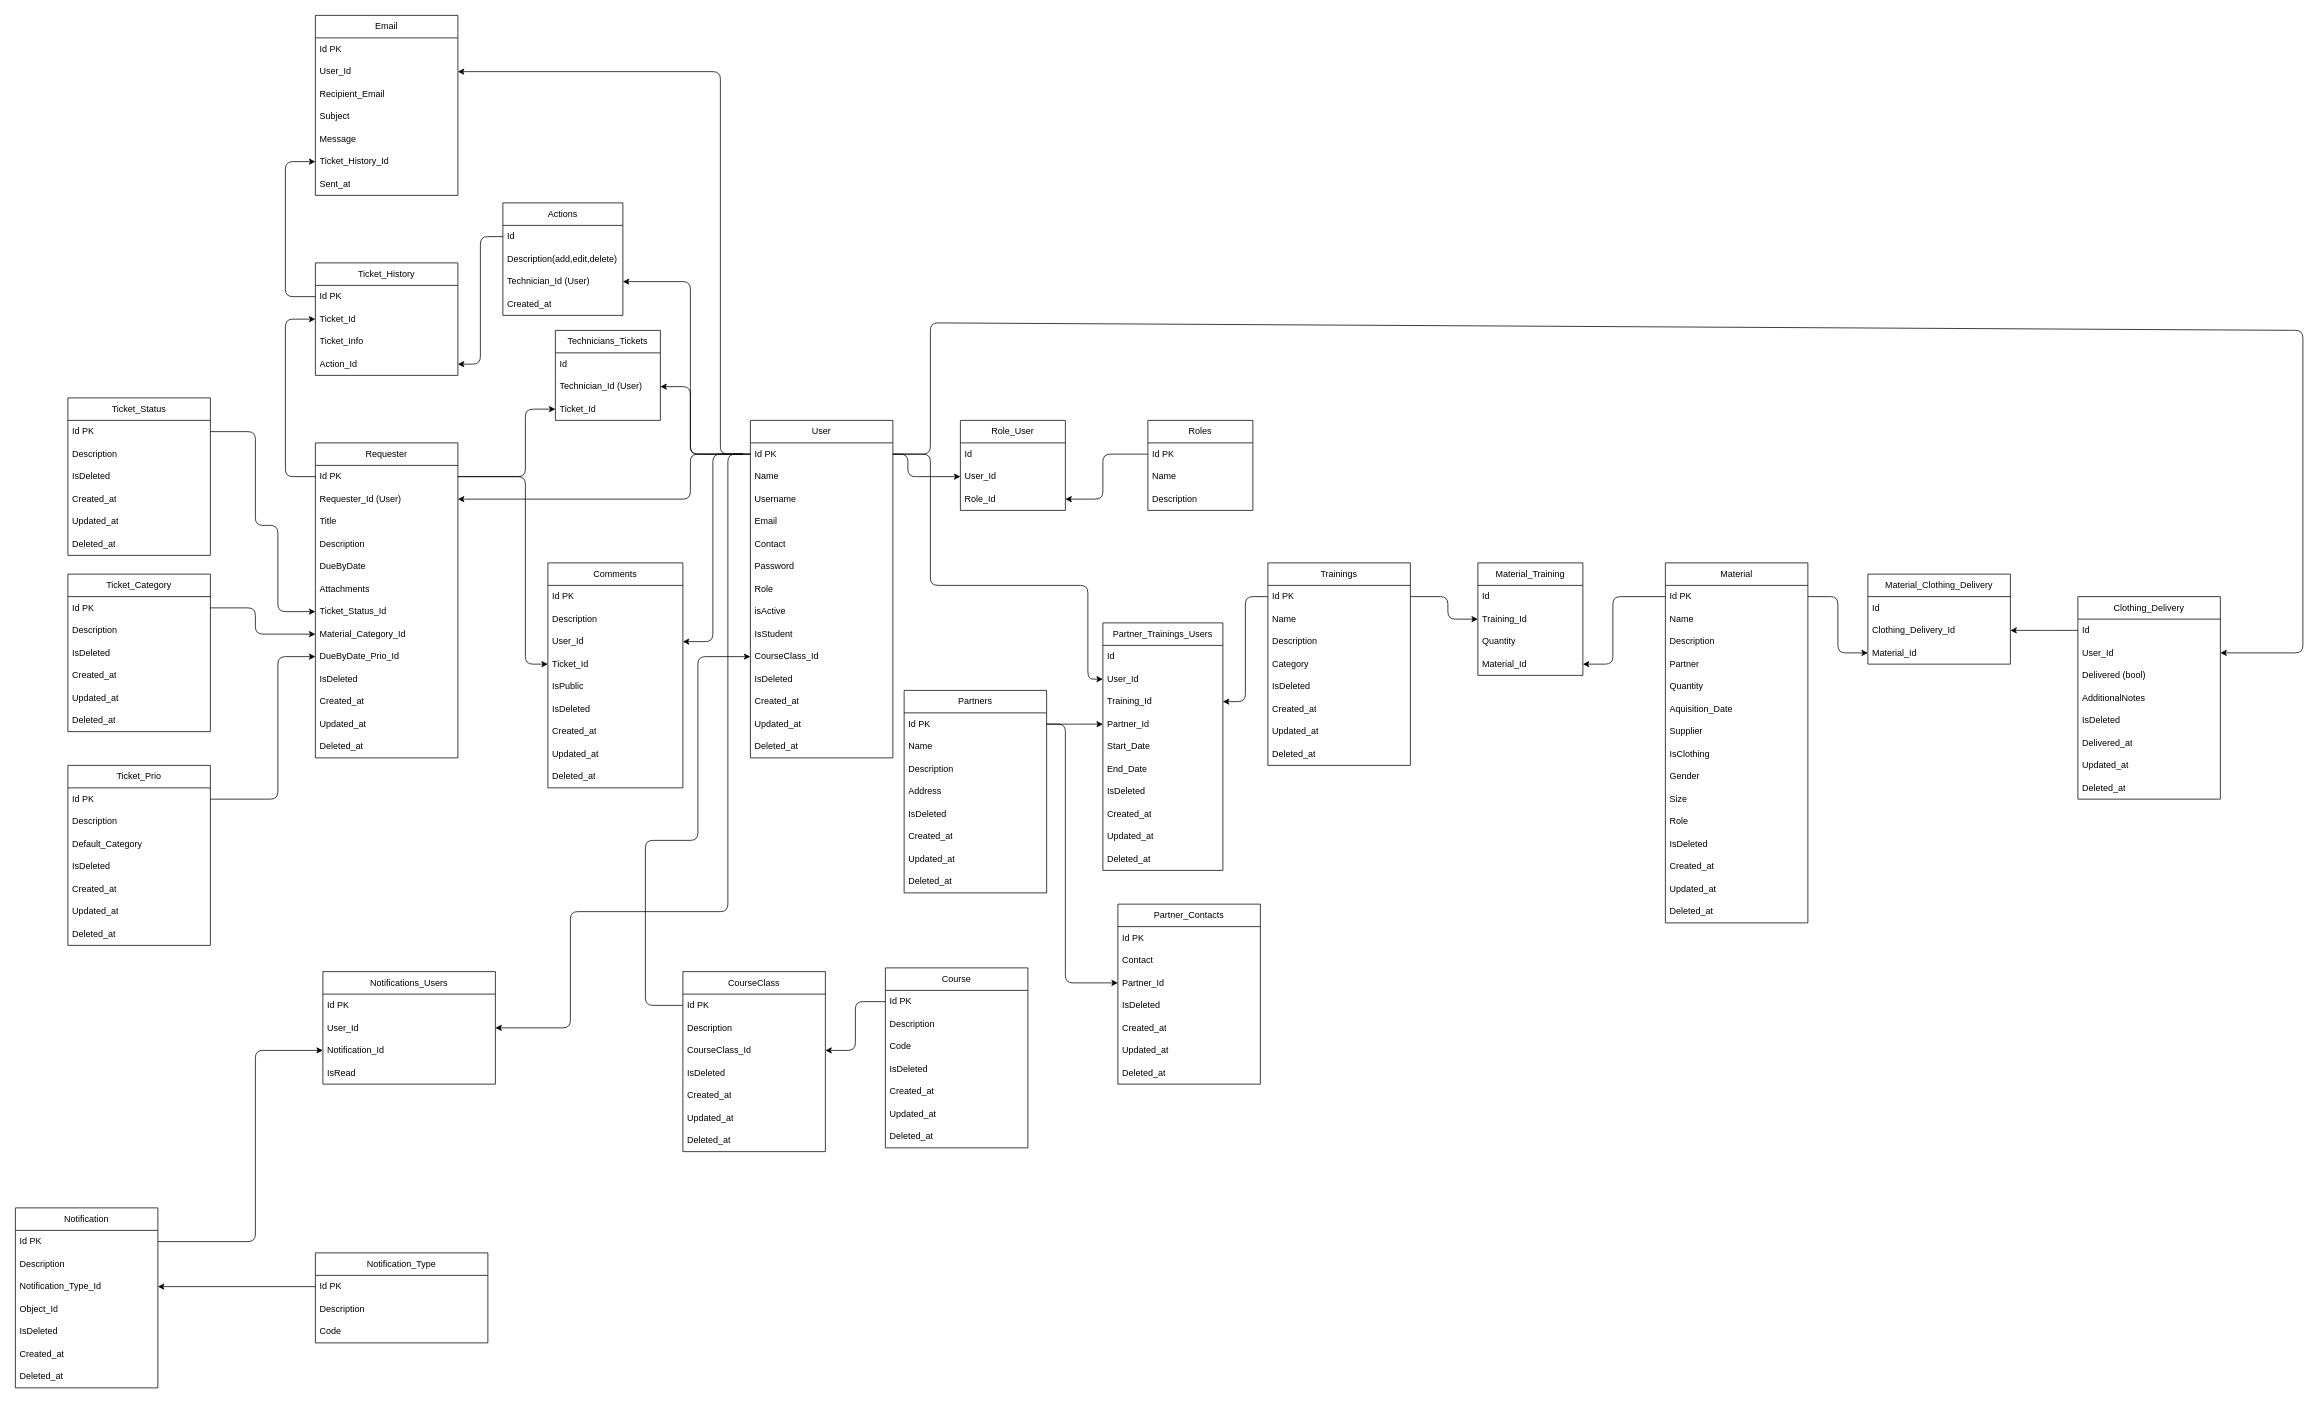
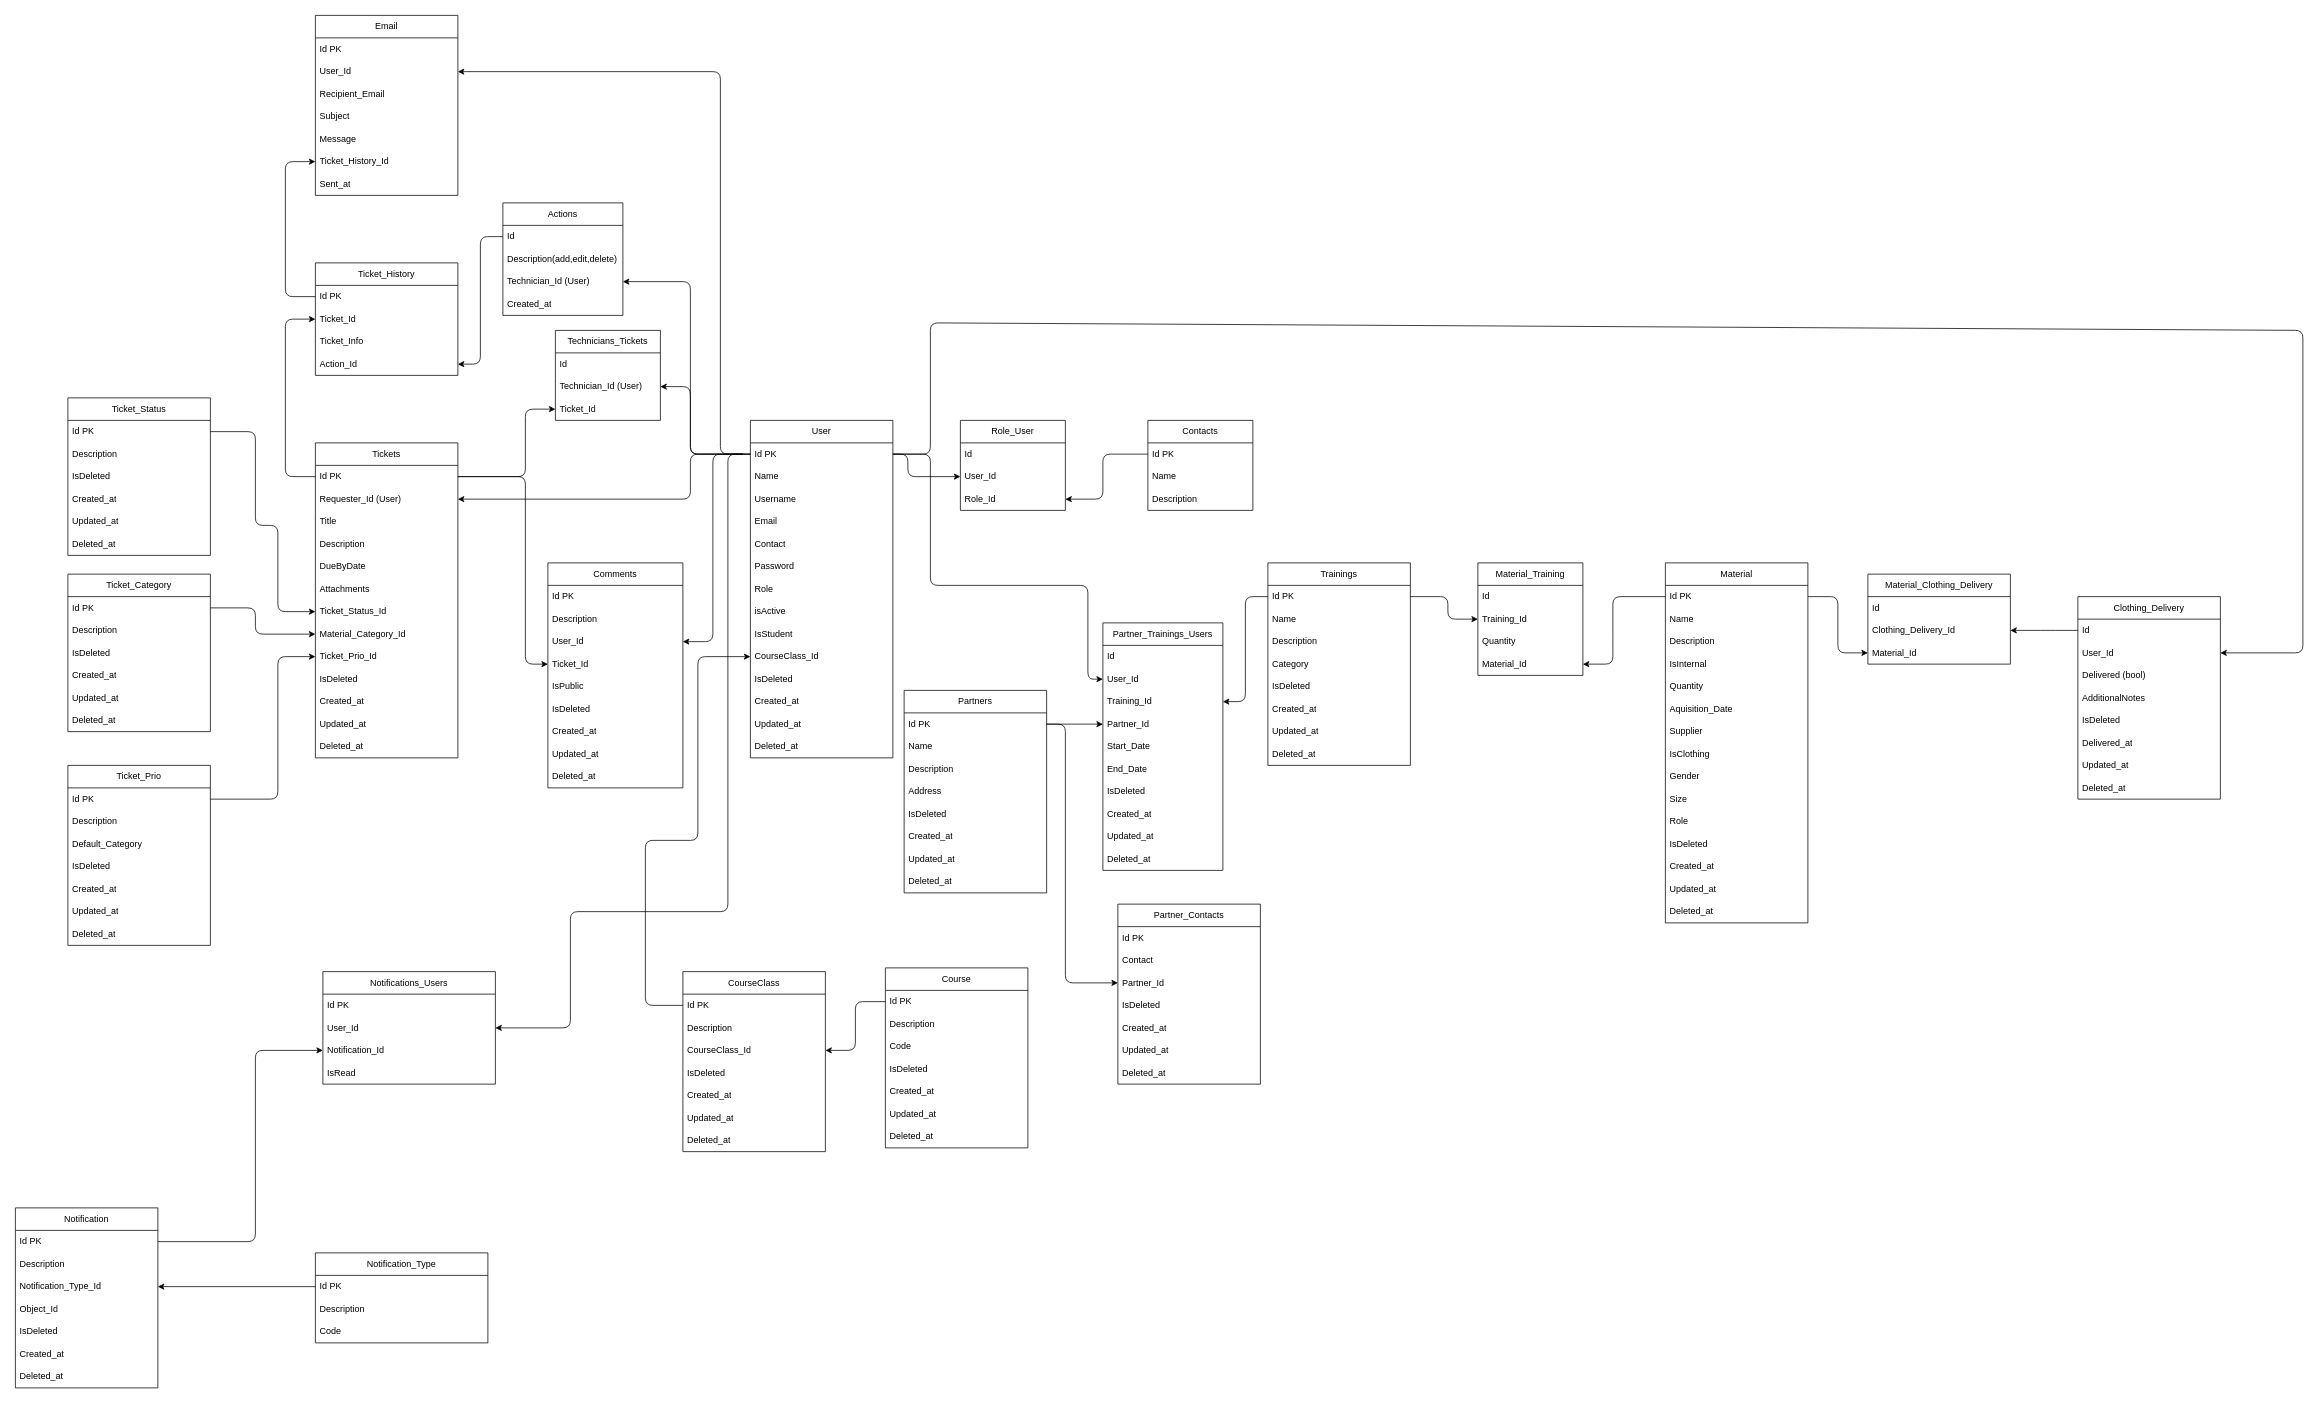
- <mxCell id="2" value="Roles" style="swimlane;fontStyle=0;childLayout=stackLayout;horizontal=1;startSize=30;horizontalStack=0;resizeParent=1;resizeParentMax=0;resizeLast=0;collapsible=1;marginBottom=0;whiteSpace=wrap;html=1;" parent="1" vertex="1"><mxGeometry x="1530" y="560" width="140" height="120" as="geometry" /></mxCell>
+ <mxCell id="2" value="Contacts" style="swimlane;fontStyle=0;childLayout=stackLayout;horizontal=1;startSize=30;horizontalStack=0;resizeParent=1;resizeParentMax=0;resizeLast=0;collapsible=1;marginBottom=0;whiteSpace=wrap;html=1;" parent="1" vertex="1"><mxGeometry x="1530" y="560" width="140" height="120" as="geometry" /></mxCell>
- <mxCell id="67" value="Requester" style="swimlane;fontStyle=0;childLayout=stackLayout;horizontal=1;startSize=30;horizontalStack=0;resizeParent=1;resizeParentMax=0;resizeLast=0;collapsible=1;marginBottom=0;whiteSpace=wrap;html=1;" parent="1" vertex="1"><mxGeometry x="420" y="590" width="190" height="420" as="geometry" /></mxCell>
+ <mxCell id="67" value="Tickets" style="swimlane;fontStyle=0;childLayout=stackLayout;horizontal=1;startSize=30;horizontalStack=0;resizeParent=1;resizeParentMax=0;resizeLast=0;collapsible=1;marginBottom=0;whiteSpace=wrap;html=1;" parent="1" vertex="1"><mxGeometry x="420" y="590" width="190" height="420" as="geometry" /></mxCell>
- <mxCell id="76" value="DueByDate_Prio_Id" style="text;strokeColor=none;fillColor=none;align=left;verticalAlign=middle;spacingLeft=4;spacingRight=4;overflow=hidden;points=[[0,0.5],[1,0.5]];portConstraint=eastwest;rotatable=0;whiteSpace=wrap;html=1;" parent="67" vertex="1"><mxGeometry y="270" width="190" height="30" as="geometry" /></mxCell>
+ <mxCell id="76" value="Ticket_Prio_Id" style="text;strokeColor=none;fillColor=none;align=left;verticalAlign=middle;spacingLeft=4;spacingRight=4;overflow=hidden;points=[[0,0.5],[1,0.5]];portConstraint=eastwest;rotatable=0;whiteSpace=wrap;html=1;" parent="67" vertex="1"><mxGeometry y="270" width="190" height="30" as="geometry" /></mxCell>
- <mxCell id="14" value="Partner" style="text;strokeColor=none;fillColor=none;align=left;verticalAlign=middle;spacingLeft=4;spacingRight=4;overflow=hidden;points=[[0,0.5],[1,0.5]];portConstraint=eastwest;rotatable=0;whiteSpace=wrap;html=1;" parent="10" vertex="1"><mxGeometry y="120" width="190" height="30" as="geometry" /></mxCell>
+ <mxCell id="14" value="IsInternal" style="text;strokeColor=none;fillColor=none;align=left;verticalAlign=middle;spacingLeft=4;spacingRight=4;overflow=hidden;points=[[0,0.5],[1,0.5]];portConstraint=eastwest;rotatable=0;whiteSpace=wrap;html=1;" parent="10" vertex="1"><mxGeometry y="120" width="190" height="30" as="geometry" /></mxCell>
